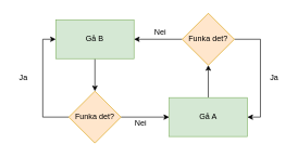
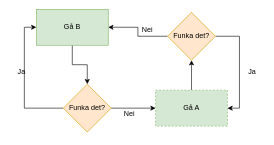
- <mxCell id="3" value="Gå B" style="rounded=0;whiteSpace=wrap;html=1;fillColor=#d5e8d4;strokeColor=#82b366;" vertex="1" parent="1"><mxGeometry x="85" y="30" width="120" height="60" as="geometry" /></mxCell>
+ <mxCell id="3" value="Gå B" style="rounded=0;whiteSpace=wrap;html=1;fillColor=#d5e8d4;strokeColor=#82b366;" vertex="1" parent="1"><mxGeometry x="60" y="15" width="120" height="60" as="geometry" /></mxCell>
- <mxCell id="9" value="Gå A" style="rounded=0;whiteSpace=wrap;html=1;fillColor=#d5e8d4;strokeColor=#82b366;" vertex="1" parent="1"><mxGeometry x="259" y="150" width="120" height="60" as="geometry" /></mxCell>
+ <mxCell id="9" value="Gå A" style="rounded=0;whiteSpace=wrap;html=1;fillColor=#d5e8d4;strokeColor=#82b366;dashed=1;" vertex="1" parent="1"><mxGeometry x="259" y="150" width="120" height="60" as="geometry" /></mxCell>
